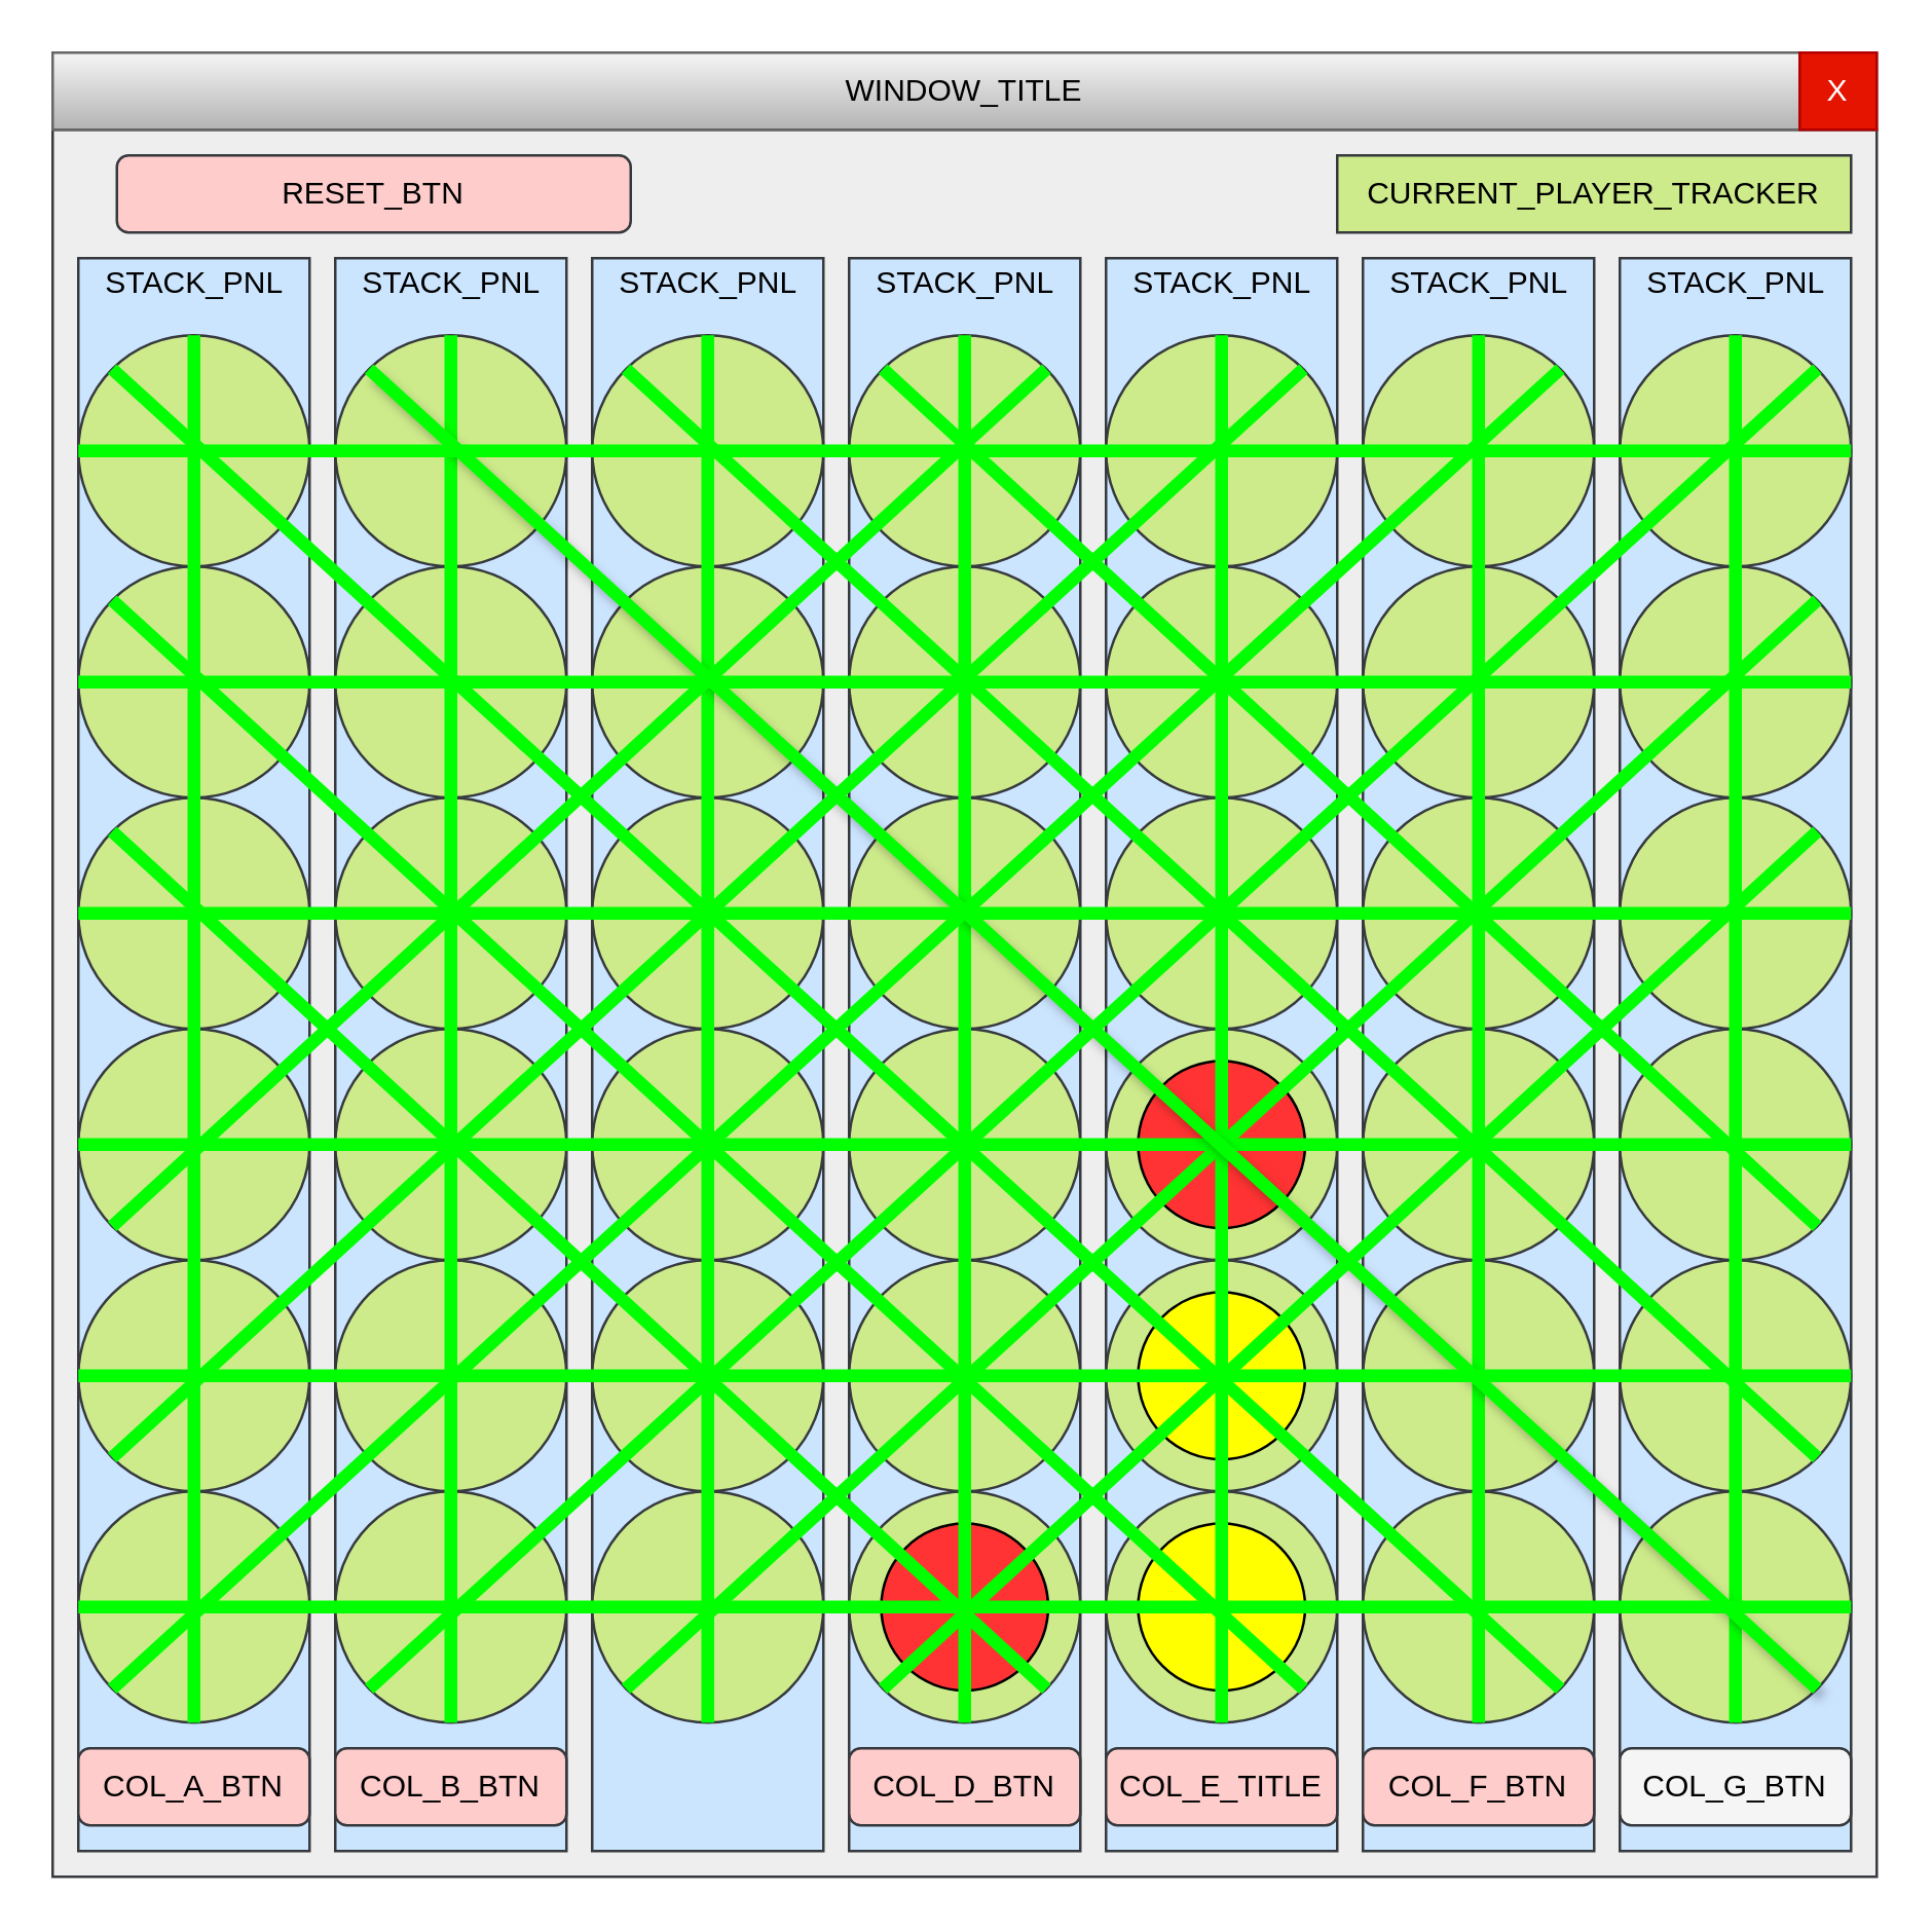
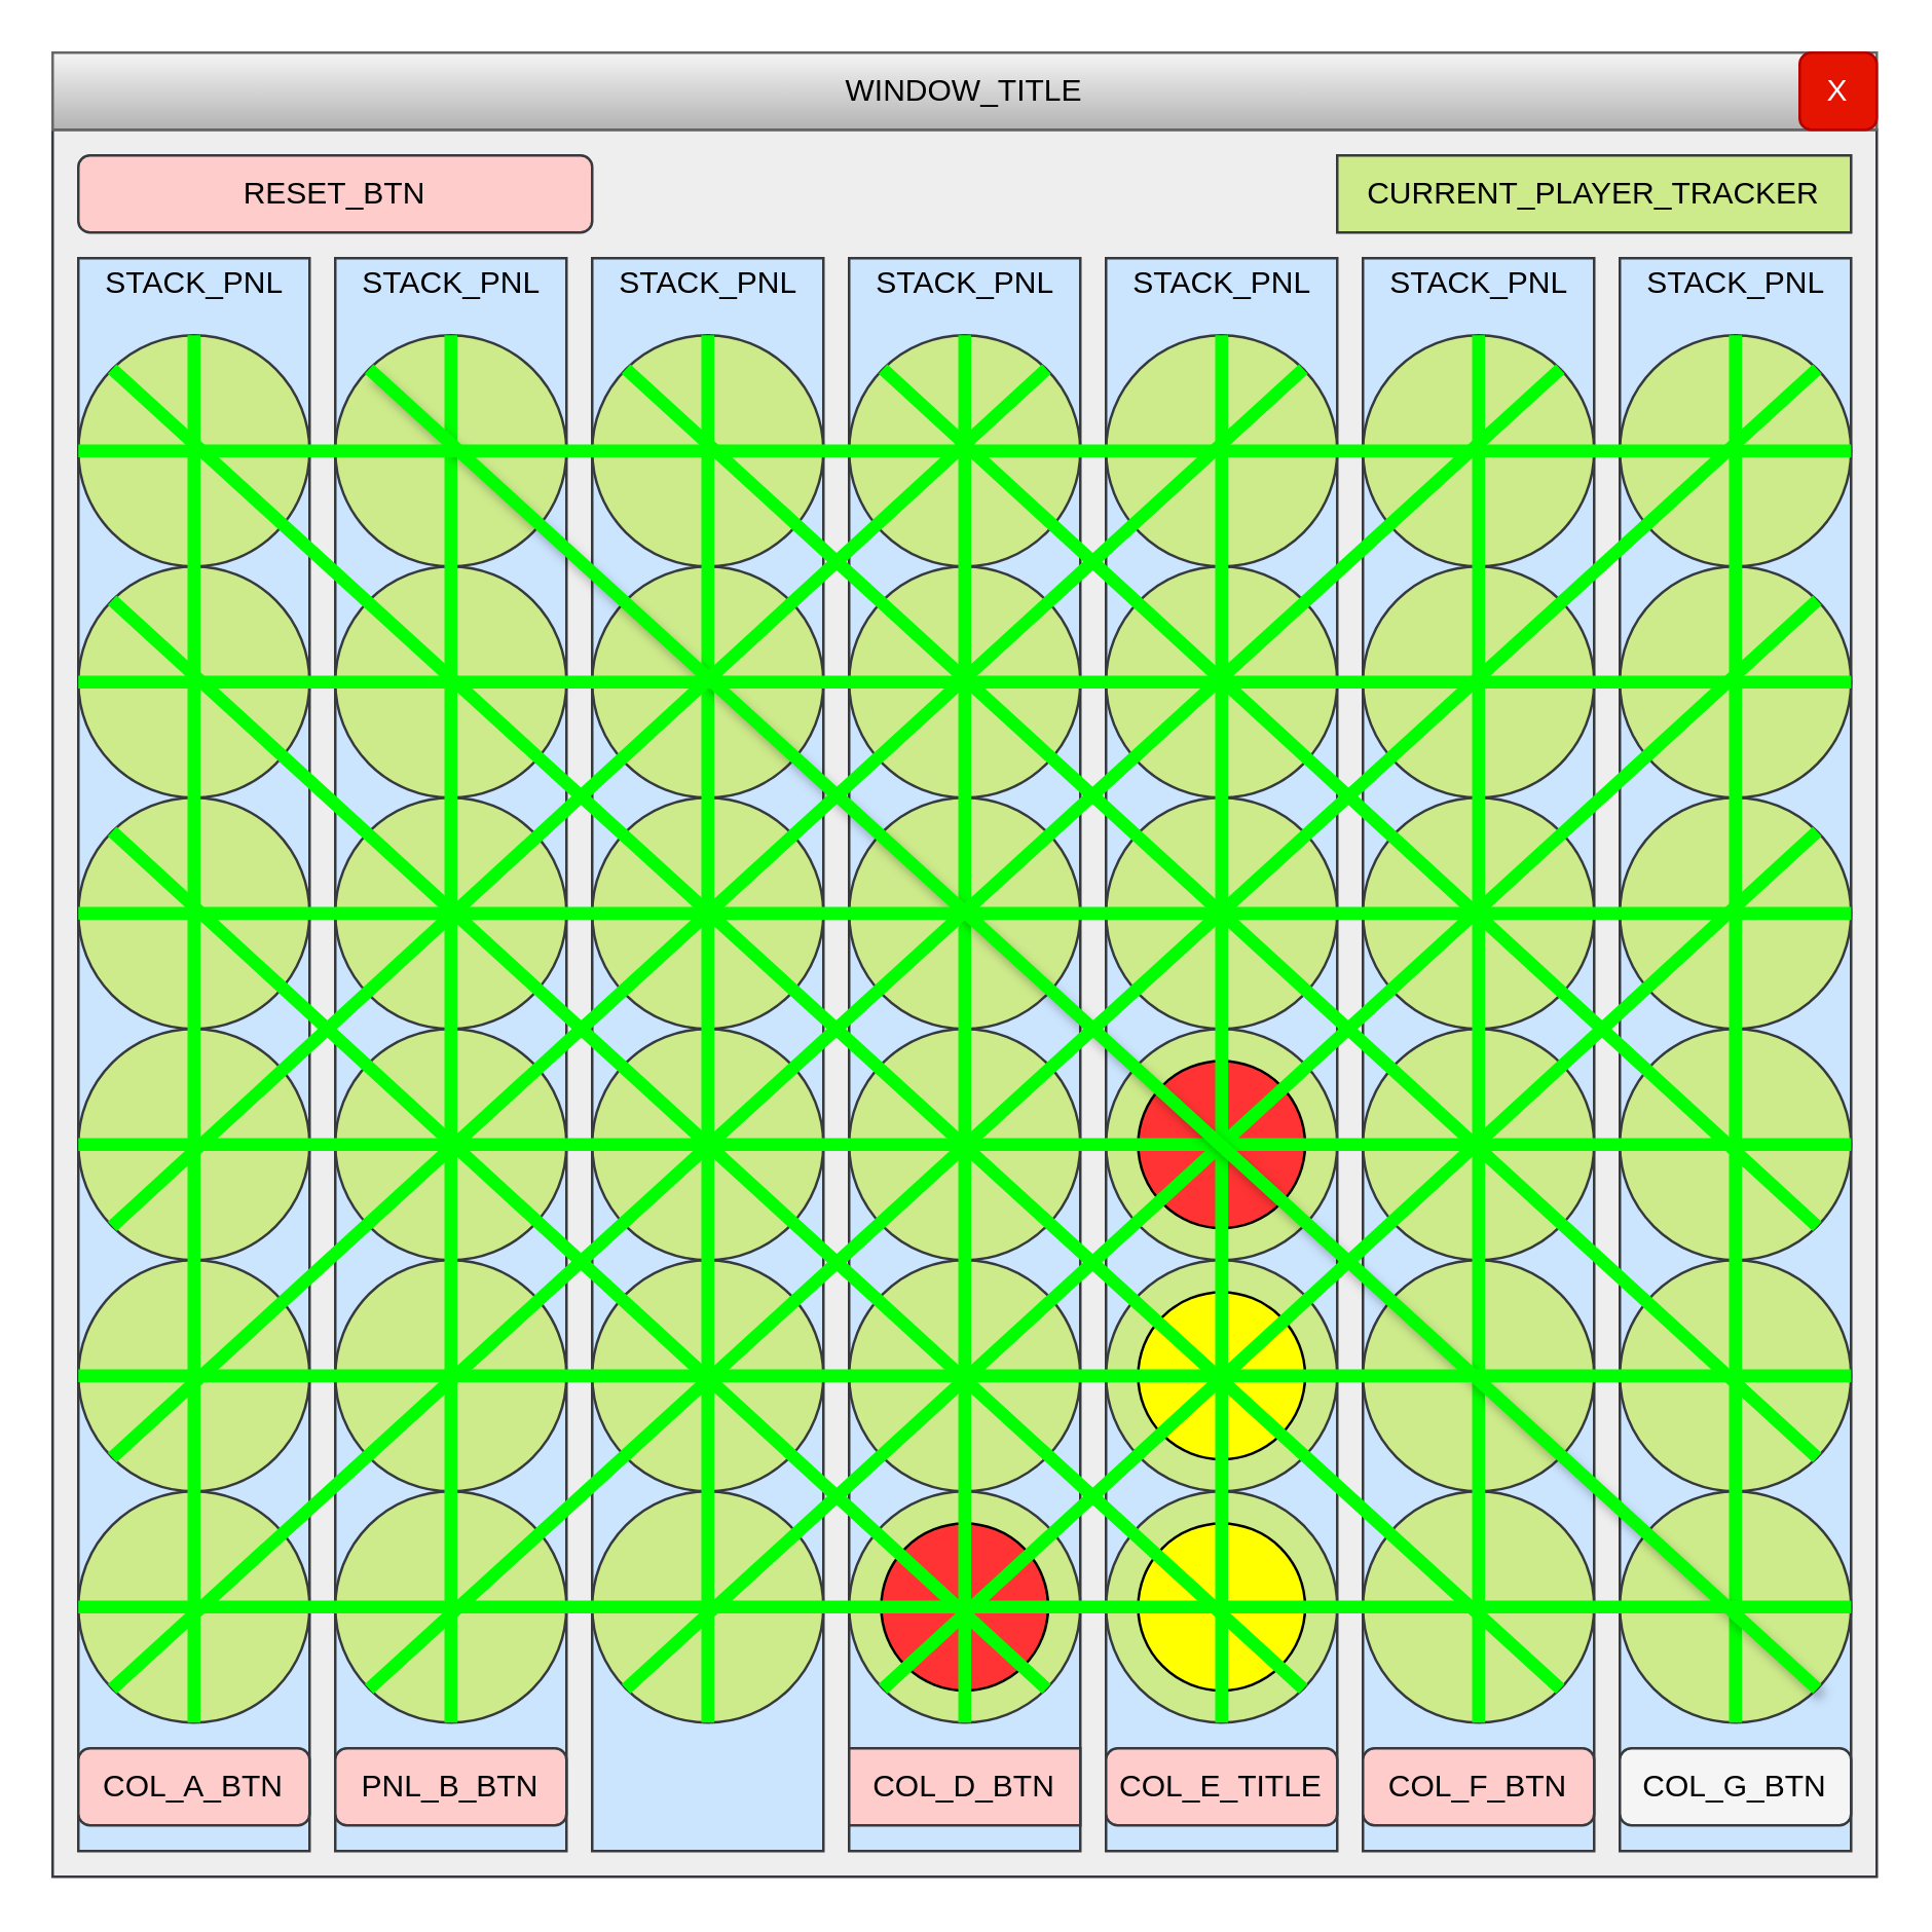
- <mxCell id="86" value="X" style="rounded=0;whiteSpace=wrap;html=1;fillColor=#e51400;strokeColor=#B20000;fontColor=#ffffff;" parent="1" vertex="1"><mxGeometry x="700" y="20" width="30" height="30" as="geometry" /></mxCell>
+ <mxCell id="86" value="X" style="whiteSpace=wrap;html=1;fillColor=#e51400;strokeColor=#B20000;fontColor=#ffffff;rounded=1;" parent="1" vertex="1"><mxGeometry x="700" y="20" width="30" height="30" as="geometry" /></mxCell>
- <mxCell id="3" value="RESET_BTN" style="rounded=1;whiteSpace=wrap;html=1;fillColor=#ffcccc;strokeColor=#36393d;" parent="1" vertex="1"><mxGeometry x="45" y="60" width="200" height="30" as="geometry" /></mxCell>
+ <mxCell id="3" value="RESET_BTN" style="rounded=1;whiteSpace=wrap;html=1;fillColor=#ffcccc;strokeColor=#36393d;" parent="1" vertex="1"><mxGeometry x="30" y="60" width="200" height="30" as="geometry" /></mxCell>
- <mxCell id="18" value="COL_B_BTN" style="rounded=1;whiteSpace=wrap;html=1;fillColor=#ffcccc;strokeColor=#36393d;" parent="16" vertex="1"><mxGeometry y="580" width="90" height="30" as="geometry" /></mxCell>
+ <mxCell id="18" value="PNL_B_BTN" style="rounded=1;whiteSpace=wrap;html=1;fillColor=#ffcccc;strokeColor=#36393d;" parent="16" vertex="1"><mxGeometry y="580" width="90" height="30" as="geometry" /></mxCell>
- <mxCell id="39" value="COL_D_BTN" style="rounded=1;whiteSpace=wrap;html=1;fillColor=#ffcccc;strokeColor=#36393d;" parent="37" vertex="1"><mxGeometry y="580" width="90" height="30" as="geometry" /></mxCell>
+ <mxCell id="39" value="COL_D_BTN" style="whiteSpace=wrap;html=1;fillColor=#ffcccc;strokeColor=#36393d;rounded=0;" parent="37" vertex="1"><mxGeometry y="580" width="90" height="30" as="geometry" /></mxCell>
